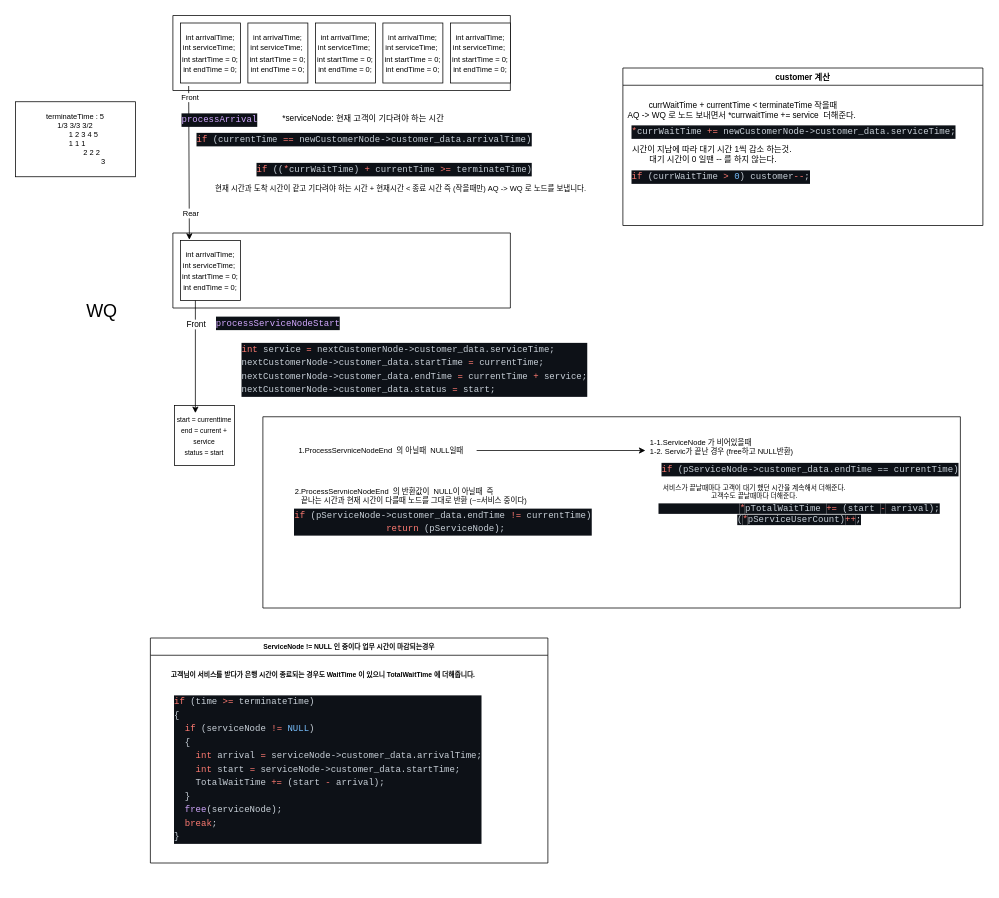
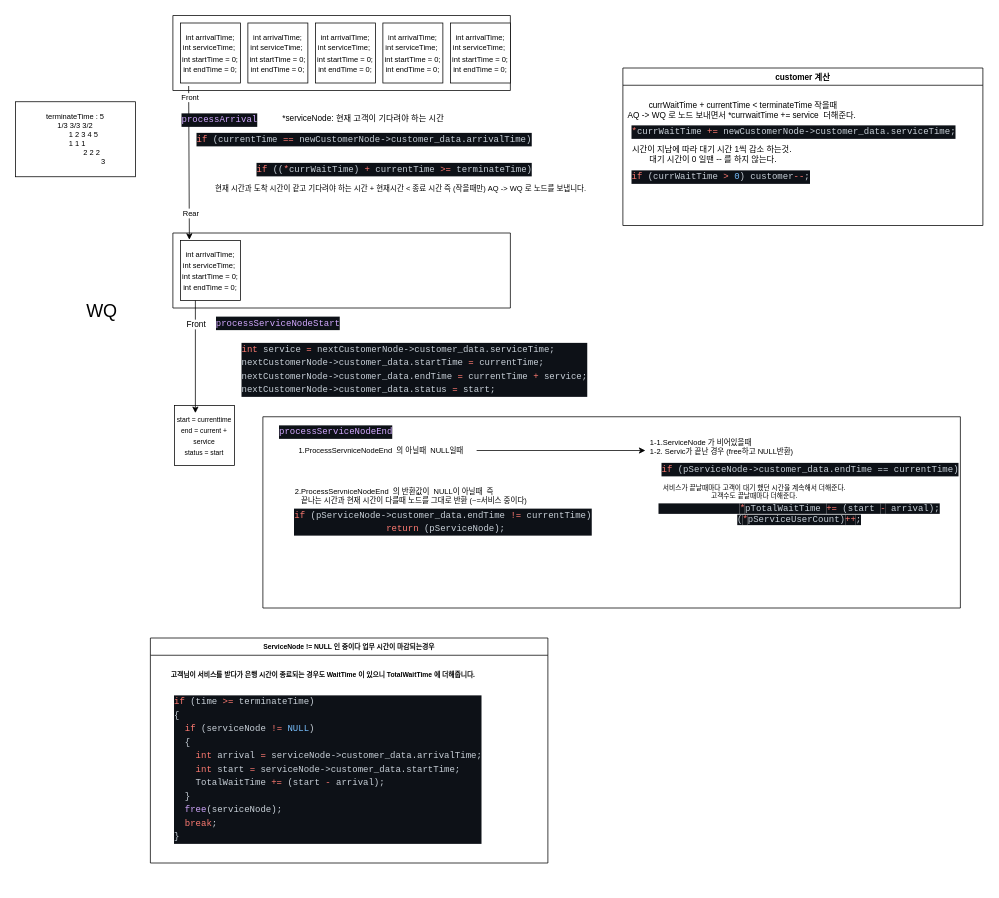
+ <mxCell id="31" value="&lt;div style=&quot;font-style: normal; font-weight: normal; letter-spacing: normal; text-indent: 0px; text-transform: none; word-spacing: 0px; text-decoration: none; color: rgb(201, 209, 217); background-color: rgb(13, 17, 23); font-family: menlo, monaco, &amp;quot;courier new&amp;quot;, monospace; font-size: 12px; line-height: 18px;&quot;&gt;&lt;div&gt;&lt;span style=&quot;color: rgb(210 , 168 , 255)&quot;&gt;processServiceNodeEnd&lt;/span&gt;&lt;/div&gt;&lt;/div&gt;" style="text;whiteSpace=wrap;html=1;fontSize=10;" vertex="1" parent="1"><mxGeometry x="370" y="560" width="180" height="30" as="geometry" /></mxCell>
